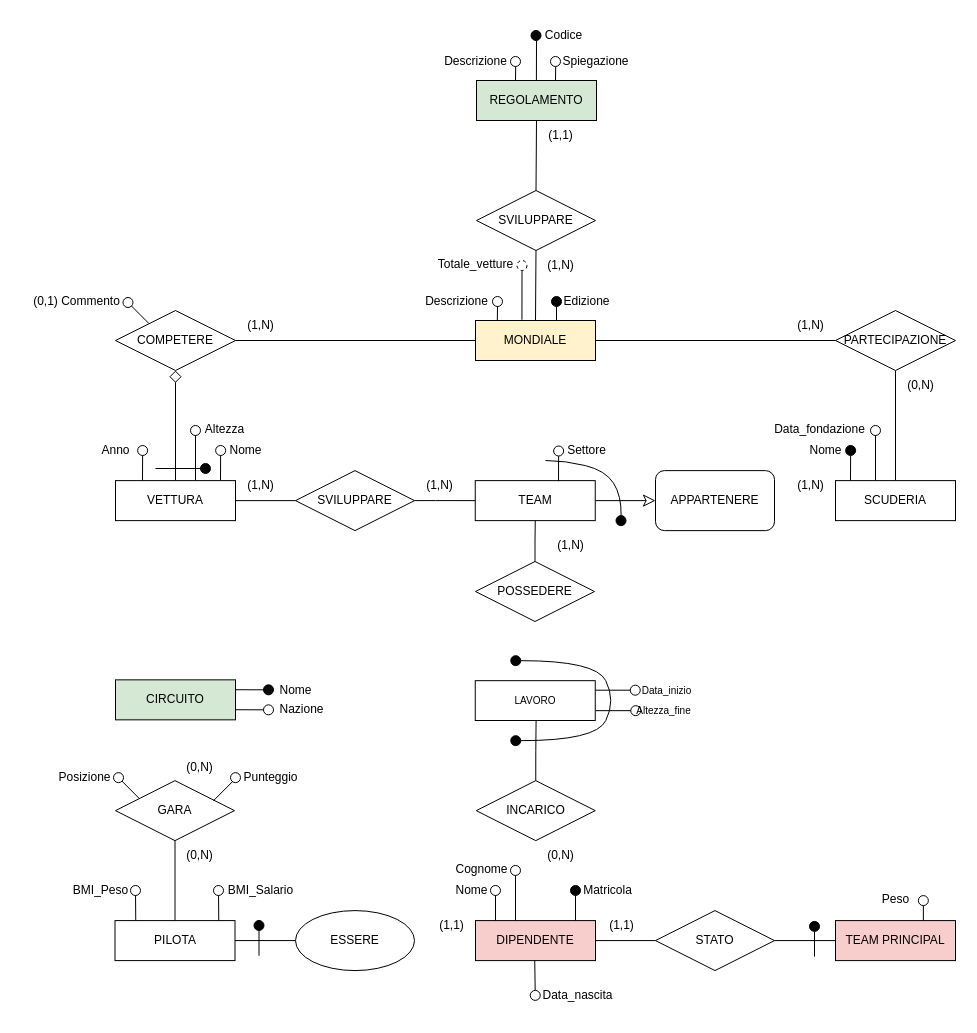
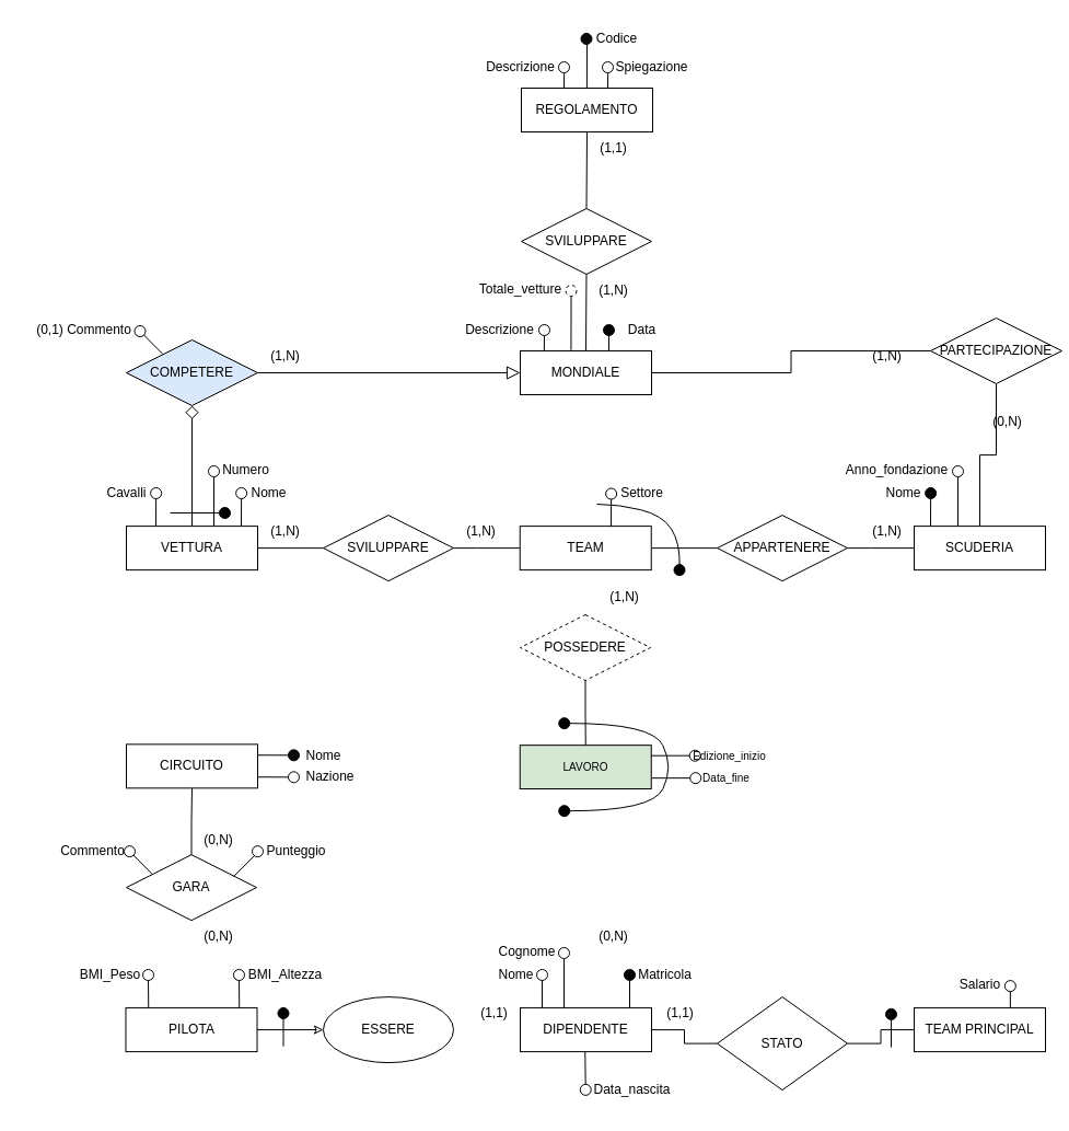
- <mxCell id="91" value="REGOLAMENTO" style="rounded=0;whiteSpace=wrap;html=1;fillColor=#d5e8d4;" parent="1" vertex="1"><mxGeometry x="476" y="80" width="120" height="40" as="geometry" /></mxCell>
+ <mxCell id="91" value="REGOLAMENTO" style="rounded=0;whiteSpace=wrap;html=1;" parent="1" vertex="1"><mxGeometry x="476" y="80" width="120" height="40" as="geometry" /></mxCell>
- <mxCell id="14" value="Edizione" style="text;html=1;align=center;verticalAlign=middle;resizable=0;points=[];autosize=1;strokeColor=none;fillColor=none;" parent="1" vertex="1"><mxGeometry x="551" y="286" width="70" height="30" as="geometry" /></mxCell>
+ <mxCell id="14" value="Data" style="text;html=1;align=center;verticalAlign=middle;resizable=0;points=[];autosize=1;strokeColor=none;fillColor=none;" parent="1" vertex="1"><mxGeometry x="551" y="286" width="70" height="30" as="geometry" /></mxCell>
- <mxCell id="32" value="COMPETERE" style="rhombus;whiteSpace=wrap;html=1;fillColor=#FFFFFF;" parent="1" vertex="1"><mxGeometry x="115" y="310" width="120" height="60" as="geometry" /></mxCell>
+ <mxCell id="32" value="COMPETERE" style="rhombus;whiteSpace=wrap;html=1;fillColor=#dae8fc;" parent="1" vertex="1"><mxGeometry x="115" y="310" width="120" height="60" as="geometry" /></mxCell>
- <mxCell id="31" style="edgeStyle=orthogonalEdgeStyle;rounded=0;orthogonalLoop=1;jettySize=auto;html=1;exitX=1;exitY=0.5;exitDx=0;exitDy=0;entryX=0;entryY=0.5;entryDx=0;entryDy=0;endArrow=none;endFill=0;endSize=10;" parent="1" source="32" target="13" edge="1"><mxGeometry relative="1" as="geometry"><mxPoint x="469" y="336" as="targetPoint" /></mxGeometry></mxCell>
+ <mxCell id="31" style="edgeStyle=orthogonalEdgeStyle;rounded=0;orthogonalLoop=1;jettySize=auto;html=1;exitX=1;exitY=0.5;exitDx=0;exitDy=0;entryX=0;entryY=0.5;entryDx=0;entryDy=0;endArrow=block;endFill=0;endSize=10;" parent="1" source="32" target="13" edge="1"><mxGeometry relative="1" as="geometry"><mxPoint x="469" y="336" as="targetPoint" /></mxGeometry></mxCell>
- <mxCell id="13" value="MONDIALE" style="rounded=0;whiteSpace=wrap;html=1;fillColor=#fff2cc;" parent="1" vertex="1"><mxGeometry x="475" width="120" height="40" as="geometry" y="320" /></mxCell>
+ <mxCell id="13" value="MONDIALE" style="rounded=0;whiteSpace=wrap;html=1;" parent="1" vertex="1"><mxGeometry x="475" width="120" height="40" as="geometry" y="320" /></mxCell>
- <mxCell id="34" value="PARTECIPAZIONE" style="rhombus;whiteSpace=wrap;html=1;fillColor=#FFFFFF;" parent="1" vertex="1"><mxGeometry x="835" y="310" width="120" height="60" as="geometry" /></mxCell>
+ <mxCell id="34" value="PARTECIPAZIONE" style="rhombus;whiteSpace=wrap;html=1;fillColor=#FFFFFF;" parent="1" vertex="1"><mxGeometry x="850" y="290" width="120" height="60" as="geometry" /></mxCell>
- <mxCell id="40" value="Altezza" style="text;html=1;align=center;verticalAlign=middle;resizable=0;points=[];autosize=1;strokeColor=none;fillColor=none;" parent="1" vertex="1"><mxGeometry x="188.5" y="414" width="70" height="30" as="geometry" /></mxCell>
+ <mxCell id="40" value="Numero" style="text;html=1;align=center;verticalAlign=middle;resizable=0;points=[];autosize=1;strokeColor=none;fillColor=none;" parent="1" vertex="1"><mxGeometry x="188.5" y="414" width="70" height="30" as="geometry" /></mxCell>
- <mxCell id="48" value="Data_fondazione" style="text;html=1;align=center;verticalAlign=middle;resizable=0;points=[];autosize=1;strokeColor=none;fillColor=none;dashed=1;" parent="1" vertex="1"><mxGeometry x="759" y="414" width="120" height="30" as="geometry" /></mxCell>
+ <mxCell id="48" value="Anno_fondazione" style="text;html=1;align=center;verticalAlign=middle;resizable=0;points=[];autosize=1;strokeColor=none;fillColor=none;dashed=1;" parent="1" vertex="1"><mxGeometry x="759" y="414" width="120" height="30" as="geometry" /></mxCell>
- <mxCell id="74" value="Anno" style="text;html=1;align=center;verticalAlign=middle;resizable=0;points=[];autosize=1;strokeColor=none;fillColor=none;" parent="1" vertex="1"><mxGeometry x="85" y="435.12" width="60" height="30" as="geometry" /></mxCell>
+ <mxCell id="74" value="Cavalli" style="text;html=1;align=center;verticalAlign=middle;resizable=0;points=[];autosize=1;strokeColor=none;fillColor=none;" parent="1" vertex="1"><mxGeometry x="85" y="435.12" width="60" height="30" as="geometry" /></mxCell>
- <mxCell id="19" style="edgeStyle=orthogonalEdgeStyle;rounded=0;orthogonalLoop=1;jettySize=auto;html=1;entryX=0;entryY=0.5;entryDx=0;entryDy=0;endArrow=classic;endFill=0;endSize=10;" parent="1" source="20" target="30" edge="1"><mxGeometry relative="1" as="geometry" /></mxCell>
+ <mxCell id="19" style="edgeStyle=orthogonalEdgeStyle;rounded=0;orthogonalLoop=1;jettySize=auto;html=1;entryX=0;entryY=0.5;entryDx=0;entryDy=0;endArrow=none;endFill=0;endSize=10;" parent="1" source="20" target="30" edge="1"><mxGeometry relative="1" as="geometry" /></mxCell>
- <mxCell id="30" value="APPARTENERE" style="whiteSpace=wrap;html=1;fillColor=#FFFFFF;rounded=1;" parent="1" vertex="1"><mxGeometry x="655" y="470.12" width="119" height="60" as="geometry" /></mxCell>
+ <mxCell id="30" value="APPARTENERE" style="rhombus;whiteSpace=wrap;html=1;fillColor=#FFFFFF;" parent="1" vertex="1"><mxGeometry x="655" y="470.12" width="119" height="60" as="geometry" /></mxCell>
+ <mxCell id="26" style="edgeStyle=orthogonalEdgeStyle;rounded=0;orthogonalLoop=1;jettySize=auto;html=1;exitX=0;exitY=0.5;exitDx=0;exitDy=0;entryX=1;entryY=0.5;entryDx=0;entryDy=0;endArrow=none;endFill=0;" parent="1" source="27" target="30" edge="1"><mxGeometry relative="1" as="geometry"><Array as="points"><mxPoint x="795" y="500" /><mxPoint x="795" y="500" /></Array></mxGeometry></mxCell>
- <mxCell id="62" style="edgeStyle=orthogonalEdgeStyle;rounded=0;orthogonalLoop=1;jettySize=auto;html=1;exitX=0.5;exitY=0;exitDx=0;exitDy=0;fontSize=10;startArrow=none;startFill=0;endArrow=none;endFill=0;startSize=10;endSize=10;targetPerimeterSpacing=0;entryX=0.5;entryY=1;entryDx=0;entryDy=0;" parent="1" source="64" target="20" edge="1"><mxGeometry relative="1" as="geometry" /></mxCell>
- <mxCell id="64" value="POSSEDERE" style="rhombus;whiteSpace=wrap;html=1;fillColor=#FFFFFF;" parent="1" vertex="1"><mxGeometry x="475" y="561" width="119" height="60" as="geometry" /></mxCell>
+ <mxCell id="64" value="POSSEDERE" style="rhombus;whiteSpace=wrap;html=1;fillColor=#FFFFFF;dashed=1;" parent="1" vertex="1"><mxGeometry x="475" y="561" width="119" height="60" as="geometry" /></mxCell>
+ <mxCell id="63" style="edgeStyle=orthogonalEdgeStyle;rounded=0;orthogonalLoop=1;jettySize=auto;html=1;exitX=0.5;exitY=1;exitDx=0;exitDy=0;entryX=0.5;entryY=0;entryDx=0;entryDy=0;endArrow=none;endFill=0;endSize=10;" parent="1" source="64" target="59" edge="1"><mxGeometry relative="1" as="geometry" /></mxCell>
- <mxCell id="61" value="Data_inizio" style="text;html=1;align=center;verticalAlign=middle;resizable=0;points=[];autosize=1;strokeColor=none;fillColor=none;fontSize=10;" parent="1" vertex="1"><mxGeometry x="631.25" y="675.34" width="70" height="30" as="geometry" /></mxCell>
+ <mxCell id="61" value="Edizione_inizio" style="text;html=1;align=center;verticalAlign=middle;resizable=0;points=[];autosize=1;strokeColor=none;fillColor=none;fontSize=10;" parent="1" vertex="1"><mxGeometry x="631.25" y="675.34" width="70" height="30" as="geometry" /></mxCell>
- <mxCell id="35" value="CIRCUITO" style="rounded=0;whiteSpace=wrap;html=1;fillColor=#d5e8d4;" parent="1" vertex="1"><mxGeometry x="115" y="679.34" width="120" height="40" as="geometry" /></mxCell>
+ <mxCell id="35" value="CIRCUITO" style="rounded=0;whiteSpace=wrap;html=1;" parent="1" vertex="1"><mxGeometry x="115" y="679.34" width="120" height="40" as="geometry" /></mxCell>
- <mxCell id="59" value="LAVORO" style="rounded=0;whiteSpace=wrap;html=1;fontSize=10;" parent="1" vertex="1"><mxGeometry x="474.75" y="680.17" width="120" height="39.83" as="geometry" /></mxCell>
+ <mxCell id="59" value="LAVORO" style="rounded=0;whiteSpace=wrap;html=1;fontSize=10;fillColor=#d5e8d4;" parent="1" vertex="1"><mxGeometry x="474.75" y="680.17" width="120" height="39.83" as="geometry" /></mxCell>
- <mxCell id="68" value="Altezza_fine" style="text;html=1;align=center;verticalAlign=middle;resizable=0;points=[];autosize=1;strokeColor=none;fillColor=none;fontSize=10;" parent="1" vertex="1"><mxGeometry x="628.25" y="695.34" width="70" height="30" as="geometry" /></mxCell>
+ <mxCell id="68" value="Data_fine" style="text;html=1;align=center;verticalAlign=middle;resizable=0;points=[];autosize=1;strokeColor=none;fillColor=none;fontSize=10;" parent="1" vertex="1"><mxGeometry x="628.25" y="695.34" width="70" height="30" as="geometry" /></mxCell>
+ <mxCell id="80" style="edgeStyle=orthogonalEdgeStyle;rounded=0;orthogonalLoop=1;jettySize=auto;html=1;exitX=0.5;exitY=0;exitDx=0;exitDy=0;entryX=0.5;entryY=1;entryDx=0;entryDy=0;startArrow=none;startFill=0;endArrow=none;endFill=0;startSize=10;endSize=10;targetPerimeterSpacing=0;" parent="1" source="81" target="35" edge="1"><mxGeometry relative="1" as="geometry" /></mxCell>
- <mxCell id="69" style="edgeStyle=orthogonalEdgeStyle;rounded=0;orthogonalLoop=1;jettySize=auto;html=1;exitX=0.5;exitY=0;exitDx=0;exitDy=0;entryX=0.507;entryY=1.005;entryDx=0;entryDy=0;endArrow=none;endFill=0;endSize=10;entryPerimeter=0;" parent="1" source="70" target="59" edge="1"><mxGeometry relative="1" as="geometry" /></mxCell>
- <mxCell id="83" value="Posizione" style="text;html=1;align=center;verticalAlign=middle;resizable=0;points=[];autosize=1;strokeColor=none;fillColor=none;" parent="1" vertex="1"><mxGeometry x="44" y="762.14" width="80" height="30" as="geometry" /></mxCell>
+ <mxCell id="83" value="Commento" style="text;html=1;align=center;verticalAlign=middle;resizable=0;points=[];autosize=1;strokeColor=none;fillColor=none;" parent="1" vertex="1"><mxGeometry x="44" y="762.14" width="80" height="30" as="geometry" /></mxCell>
- <mxCell id="70" value="INCARICO" style="rhombus;whiteSpace=wrap;html=1;fillColor=#FFFFFF;" parent="1" vertex="1"><mxGeometry x="475.75" y="780.14" width="119" height="60" as="geometry" /></mxCell>
- <mxCell id="79" style="edgeStyle=orthogonalEdgeStyle;rounded=0;orthogonalLoop=1;jettySize=auto;html=1;exitX=0.5;exitY=1;exitDx=0;exitDy=0;entryX=0.5;entryY=0;entryDx=0;entryDy=0;startArrow=none;startFill=0;endArrow=none;endFill=0;startSize=10;endSize=10;targetPerimeterSpacing=0;" parent="1" source="81" target="5" edge="1"><mxGeometry relative="1" as="geometry" /></mxCell>
- <mxCell id="72" value="BMI_Salario" style="text;html=1;align=center;verticalAlign=middle;resizable=0;points=[];autosize=1;strokeColor=none;fillColor=none;" parent="1" vertex="1"><mxGeometry x="215" y="874.97" width="90" height="30" as="geometry" /></mxCell>
+ <mxCell id="72" value="BMI_Altezza" style="text;html=1;align=center;verticalAlign=middle;resizable=0;points=[];autosize=1;strokeColor=none;fillColor=none;" parent="1" vertex="1"><mxGeometry x="215" y="874.97" width="90" height="30" as="geometry" /></mxCell>
- <mxCell id="51" value="Peso" style="text;html=1;align=center;verticalAlign=middle;resizable=0;points=[];autosize=1;strokeColor=none;fillColor=none;" parent="1" vertex="1"><mxGeometry x="865" y="883.97" width="60" height="30" as="geometry" /></mxCell>
+ <mxCell id="51" value="Salario" style="text;html=1;align=center;verticalAlign=middle;resizable=0;points=[];autosize=1;strokeColor=none;fillColor=none;" parent="1" vertex="1"><mxGeometry x="865" y="883.97" width="60" height="30" as="geometry" /></mxCell>
- <mxCell id="4" style="edgeStyle=orthogonalEdgeStyle;rounded=0;orthogonalLoop=1;jettySize=auto;html=1;entryX=0;entryY=0.5;entryDx=0;entryDy=0;endArrow=none;endFill=0;" parent="1" source="5" target="102" edge="1"><mxGeometry relative="1" as="geometry" /></mxCell>
+ <mxCell id="4" style="edgeStyle=orthogonalEdgeStyle;rounded=0;orthogonalLoop=1;jettySize=auto;html=1;entryX=0;entryY=0.5;entryDx=0;entryDy=0;endArrow=classic;endFill=0;" parent="1" source="5" target="102" edge="1"><mxGeometry relative="1" as="geometry" /></mxCell>
- <mxCell id="3" value="DIPENDENTE" style="rounded=0;whiteSpace=wrap;html=1;fillColor=#f8cecc;" parent="1" vertex="1"><mxGeometry x="475" y="920.09" width="120" height="40" as="geometry" /></mxCell>
+ <mxCell id="3" value="DIPENDENTE" style="rounded=0;whiteSpace=wrap;html=1;" parent="1" vertex="1"><mxGeometry x="475" y="920.09" width="120" height="40" as="geometry" /></mxCell>
- <mxCell id="107" value="STATO" style="rhombus;whiteSpace=wrap;html=1;fillColor=#FFFFFF;" parent="1" vertex="1"><mxGeometry x="655" y="910.09" width="119" height="60" as="geometry" /></mxCell>
+ <mxCell id="107" value="STATO" style="rhombus;whiteSpace=wrap;html=1;fillColor=#FFFFFF;" parent="1" vertex="1"><mxGeometry x="655" y="910.09" width="119" height="85" as="geometry" /></mxCell>
- <mxCell id="49" value="TEAM PRINCIPAL" style="rounded=0;whiteSpace=wrap;html=1;fillColor=#f8cecc;" parent="1" vertex="1"><mxGeometry x="835" y="920.09" width="120" height="40" as="geometry" /></mxCell>
+ <mxCell id="49" value="TEAM PRINCIPAL" style="rounded=0;whiteSpace=wrap;html=1;" parent="1" vertex="1"><mxGeometry x="835" y="920.09" width="120" height="40" as="geometry" /></mxCell>
